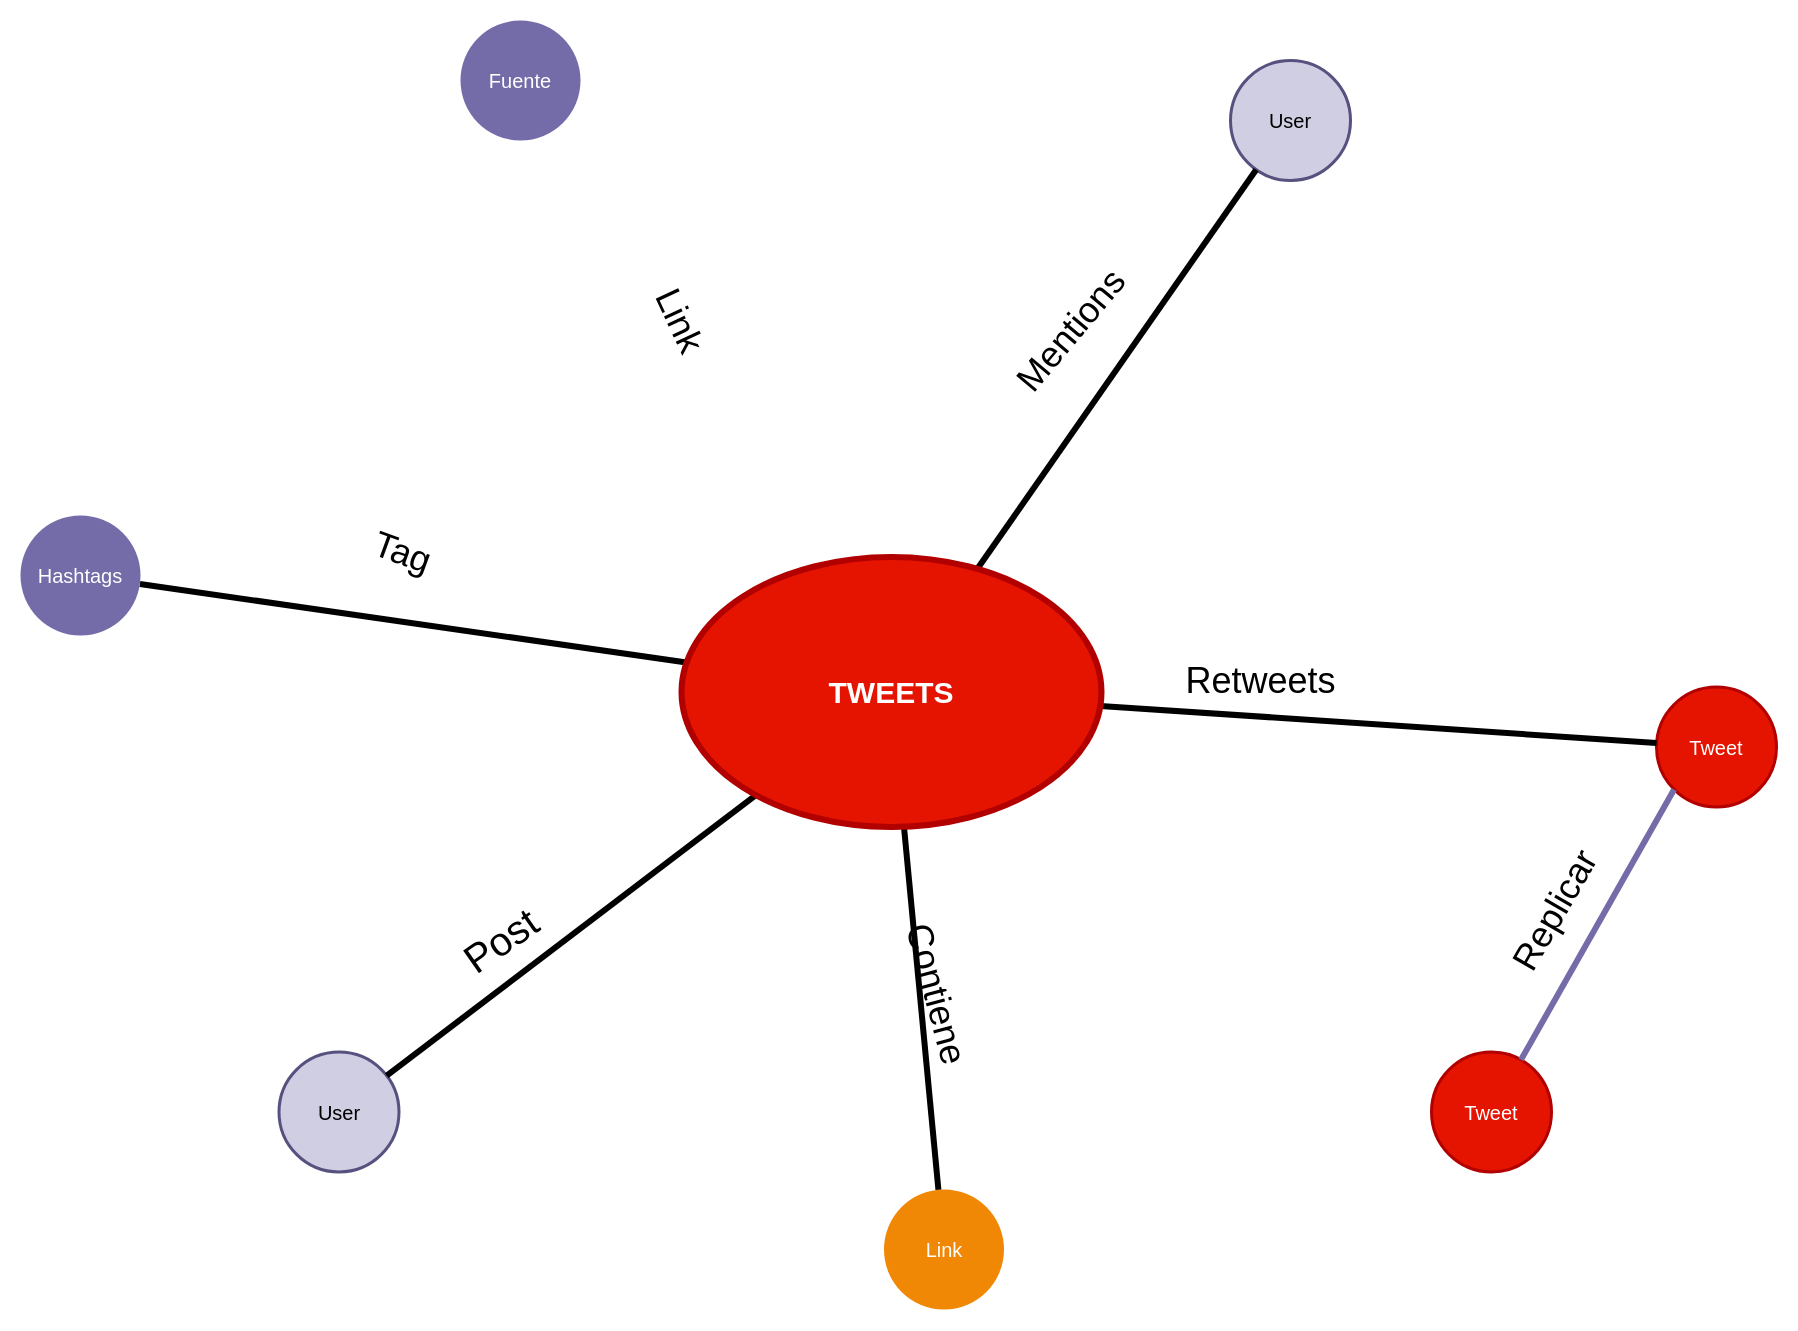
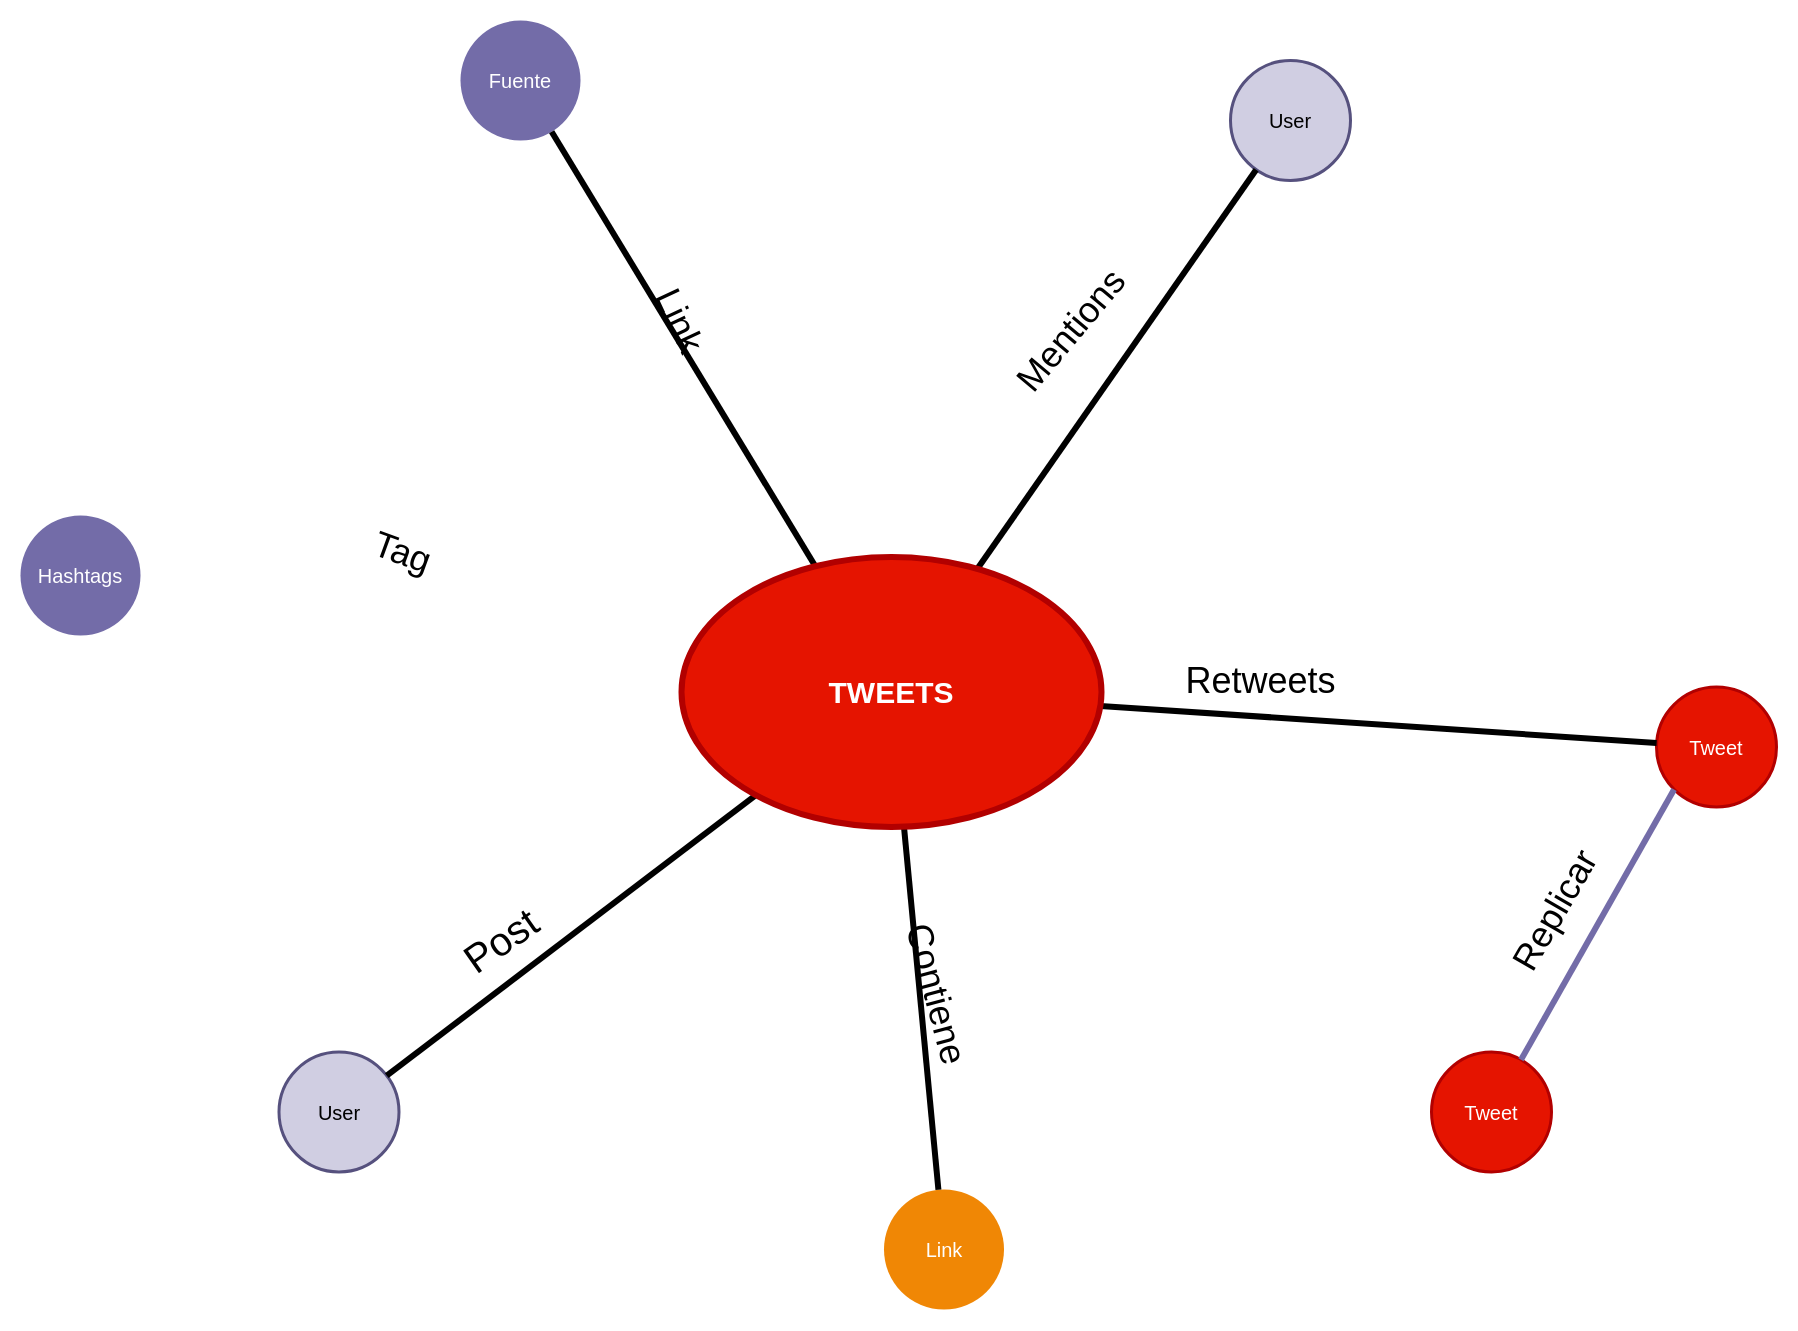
+ <mxCell id="8" style="endArrow=none;strokeWidth=6;html=1;" parent="1" source="15" target="2" edge="1"><mxGeometry relative="1" as="geometry" /></mxCell>
- <mxCell id="11" style="endArrow=none;strokeWidth=6;html=1;" parent="1" source="15" target="16" edge="1"><mxGeometry relative="1" as="geometry" /></mxCell>
